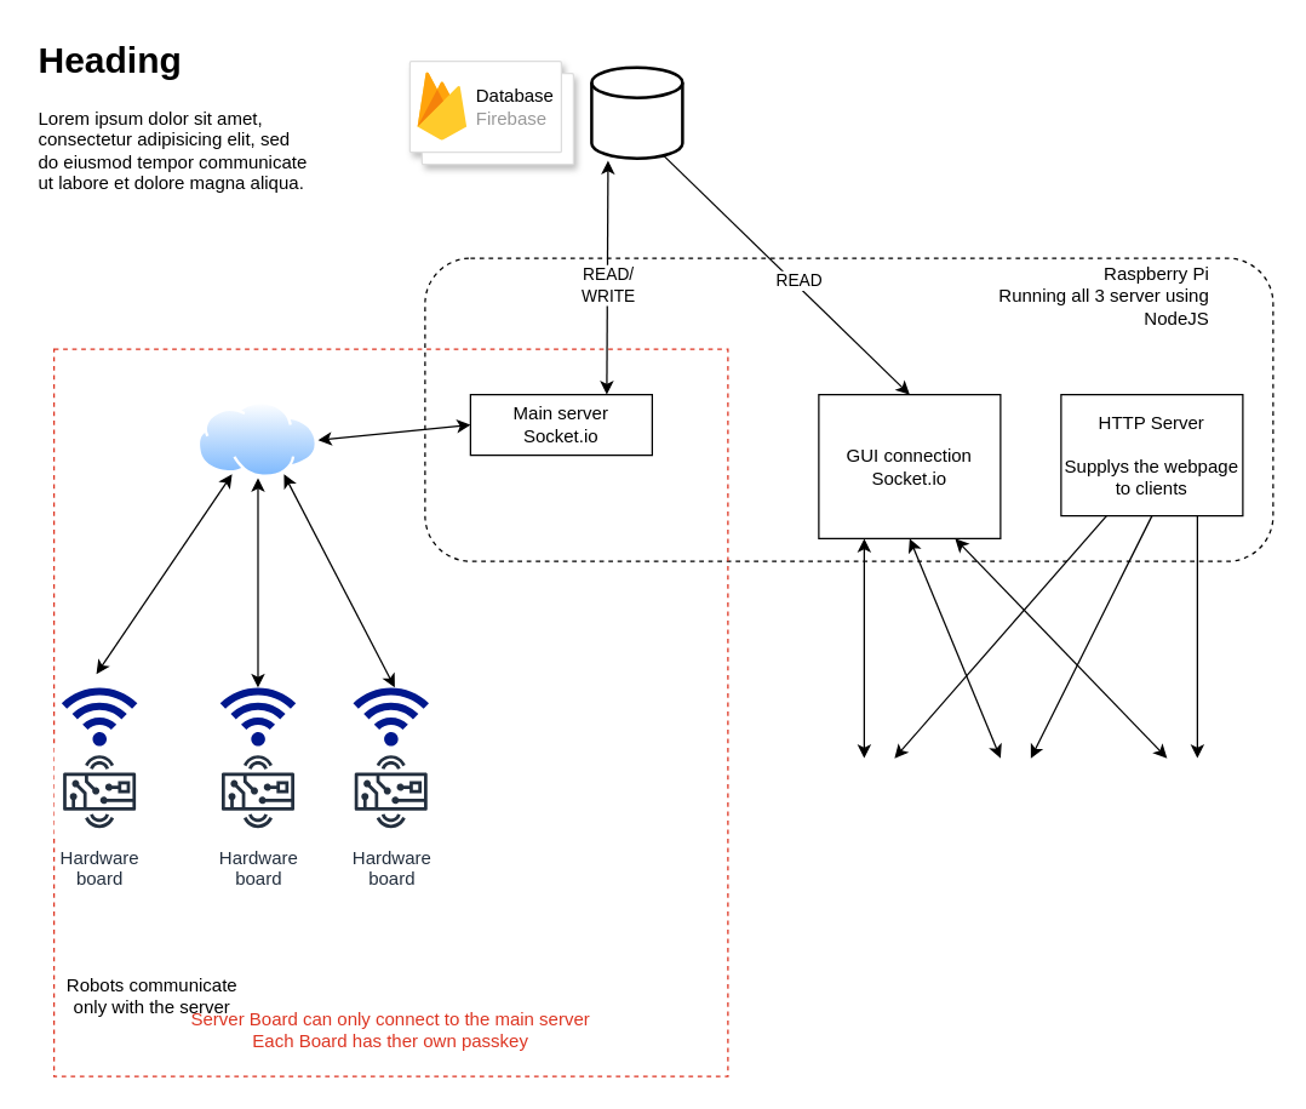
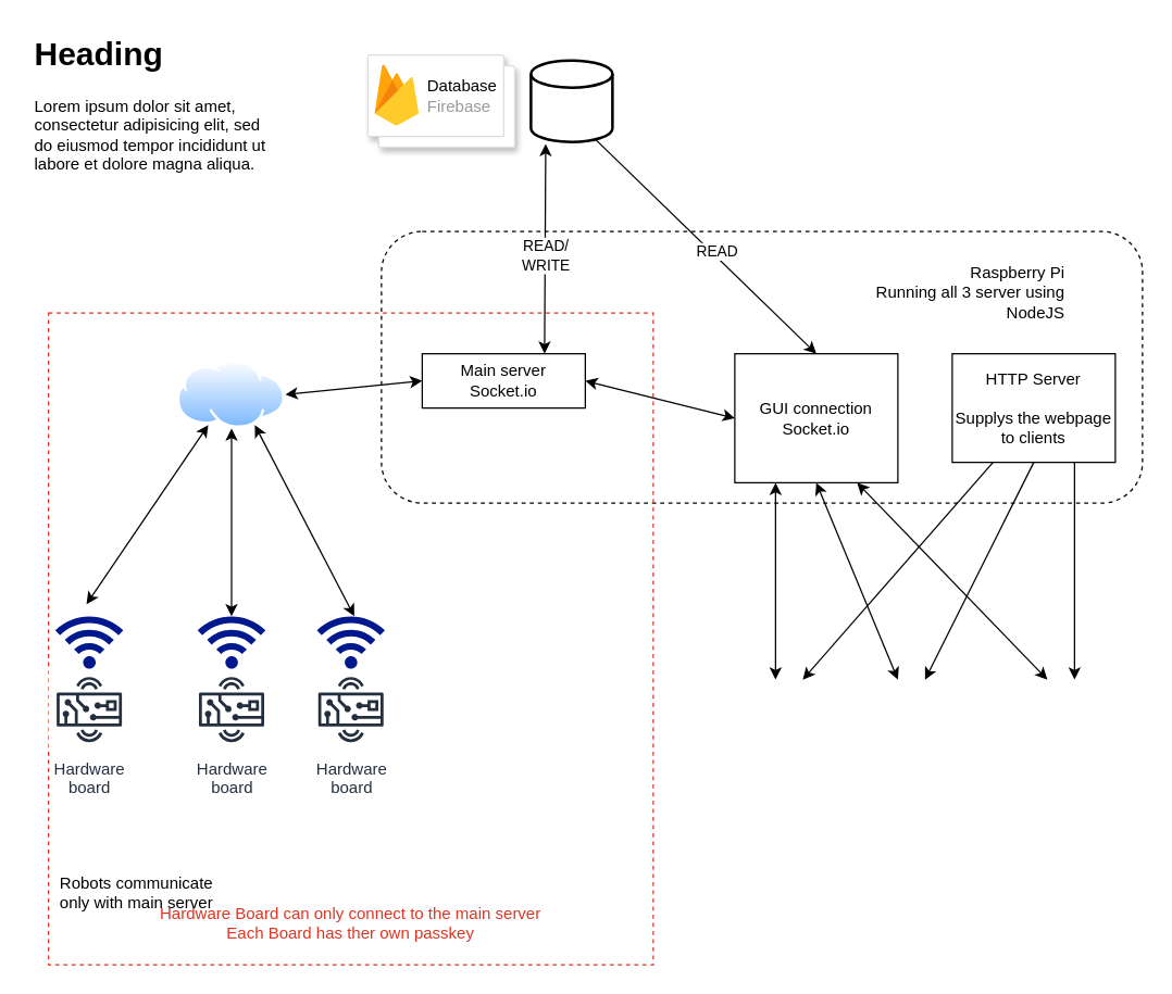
- <mxCell id="8" value="&lt;h1&gt;Heading&lt;/h1&gt;&lt;p&gt;Lorem ipsum dolor sit amet, consectetur adipisicing elit, sed do eiusmod tempor communicate ut labore et dolore magna aliqua.&lt;/p&gt;" style="text;html=1;strokeColor=none;fillColor=none;spacing=5;spacingTop=-20;whiteSpace=wrap;overflow=hidden;rounded=0;" vertex="1" parent="1"><mxGeometry width="190" height="120" as="geometry" x="20" y="20" /></mxCell>
+ <mxCell id="8" value="&lt;h1&gt;Heading&lt;/h1&gt;&lt;p&gt;Lorem ipsum dolor sit amet, consectetur adipisicing elit, sed do eiusmod tempor incididunt ut labore et dolore magna aliqua.&lt;/p&gt;" style="text;html=1;strokeColor=none;fillColor=none;spacing=5;spacingTop=-20;whiteSpace=wrap;overflow=hidden;rounded=0;" vertex="1" parent="1"><mxGeometry width="190" height="120" as="geometry" x="20" y="20" /></mxCell>
- <mxCell id="37" value="&lt;div&gt;Raspberry Pi &lt;br&gt;&lt;/div&gt;&lt;div&gt;Running all 3 server using NodeJS&lt;br&gt;&lt;/div&gt;" style="text;html=1;strokeColor=none;fillColor=none;align=right;verticalAlign=middle;whiteSpace=wrap;rounded=0;" vertex="1" parent="1"><mxGeometry x="650" y="170" width="150" height="50" as="geometry" /></mxCell>
+ <mxCell id="37" value="&lt;div&gt;Raspberry Pi &lt;br&gt;&lt;/div&gt;&lt;div&gt;Running all 3 server using NodeJS&lt;br&gt;&lt;/div&gt;" style="text;html=1;strokeColor=none;fillColor=none;align=right;verticalAlign=middle;whiteSpace=wrap;rounded=0;" vertex="1" parent="1"><mxGeometry x="635" y="190" width="150" height="50" as="geometry" /></mxCell>
+ <mxCell id="33" value="" style="endArrow=classic;startArrow=classic;html=1;exitX=1;exitY=0.5;exitDx=0;exitDy=0;entryX=0;entryY=0.5;entryDx=0;entryDy=0;" edge="1" parent="1" source="7" target="12"><mxGeometry width="50" height="50" relative="1" as="geometry"><mxPoint x="670" y="170" as="sourcePoint" /><mxPoint x="720" y="120" as="targetPoint" /></mxGeometry></mxCell>
- <mxCell id="24" value="Robots communicate only with the server " style="text;html=1;strokeColor=none;fillColor=none;align=center;verticalAlign=middle;whiteSpace=wrap;rounded=0;dashed=1;" vertex="1" parent="1"><mxGeometry x="35" y="632" width="130" height="50" as="geometry" /></mxCell>
+ <mxCell id="24" value="Robots communicate only with main server " style="text;html=1;strokeColor=none;fillColor=none;align=center;verticalAlign=middle;whiteSpace=wrap;rounded=0;dashed=1;" vertex="1" parent="1"><mxGeometry x="35" y="632" width="130" height="50" as="geometry" /></mxCell>
- <mxCell id="3" value="Server Board can only connect to the main server&#10;Each Board has ther own passkey&#10;" style="fillColor=none;strokeColor=#DD3522;verticalAlign=bottom;fontStyle=0;fontColor=#DD3522;dashed=1;" vertex="1" parent="1"><mxGeometry x="35" y="230" width="445" height="480" as="geometry" /></mxCell>
+ <mxCell id="3" value="Hardware Board can only connect to the main server&#10;Each Board has ther own passkey&#10;" style="fillColor=none;strokeColor=#DD3522;verticalAlign=bottom;fontStyle=0;fontColor=#DD3522;dashed=1;" vertex="1" parent="1"><mxGeometry x="35" y="230" width="445" height="480" as="geometry" /></mxCell>
